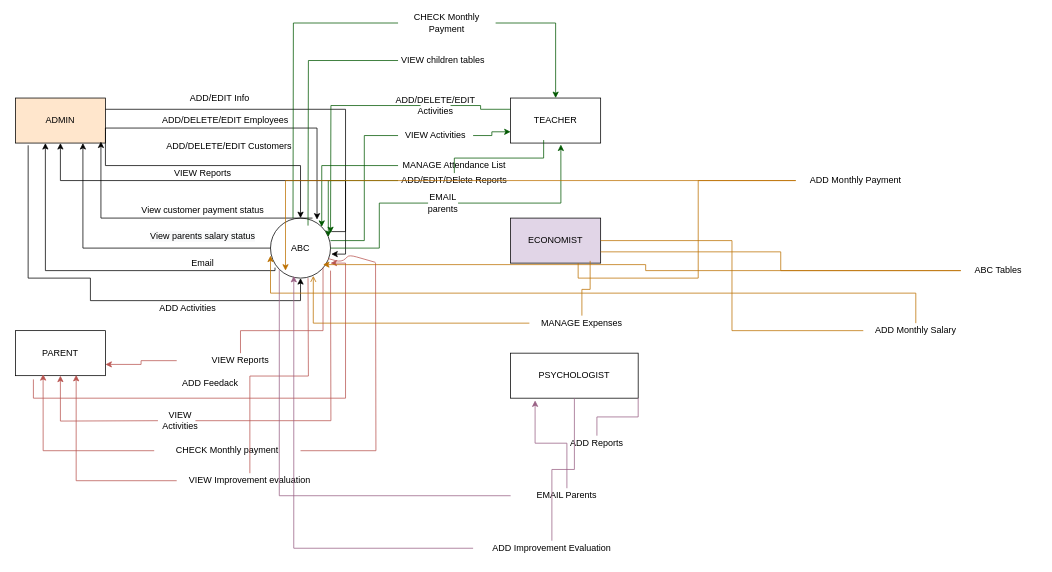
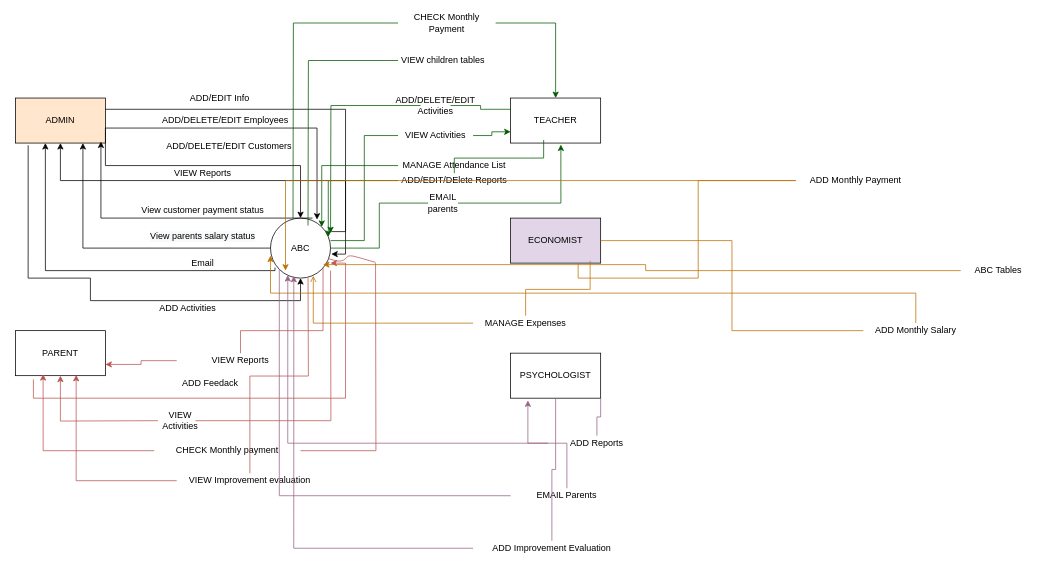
- <mxCell id="68" style="edgeStyle=orthogonalEdgeStyle;rounded=0;orthogonalLoop=1;jettySize=auto;html=1;entryX=1;entryY=0.75;entryDx=0;entryDy=0;endArrow=none;endFill=0;fillColor=#f0a30a;strokeColor=#BD7000;" edge="1" parent="1" source="69" target="6"><mxGeometry relative="1" as="geometry" /></mxCell>
- <mxCell id="66" value="MANAGE Expenses" style="text;html=1;strokeColor=none;fillColor=none;align=center;verticalAlign=middle;whiteSpace=wrap;rounded=0;" vertex="1" parent="1"><mxGeometry x="705" y="420" width="140" height="20" as="geometry" /></mxCell>
+ <mxCell id="66" value="MANAGE Expenses" style="text;html=1;strokeColor=none;fillColor=none;align=center;verticalAlign=middle;whiteSpace=wrap;rounded=0;" vertex="1" parent="1"><mxGeometry x="630" y="420" width="140" height="20" as="geometry" /></mxCell>
- <mxCell id="7" value="PSYCHOLOGIST" style="rounded=0;whiteSpace=wrap;html=1;" vertex="1" parent="1"><mxGeometry x="680" y="470" width="170" height="60" as="geometry" /></mxCell>
+ <mxCell id="7" value="PSYCHOLOGIST" style="rounded=0;whiteSpace=wrap;html=1;" vertex="1" parent="1"><mxGeometry x="680" y="470" width="120" height="60" as="geometry" /></mxCell>
+ <mxCell id="70" style="edgeStyle=orthogonalEdgeStyle;rounded=0;orthogonalLoop=1;jettySize=auto;html=1;entryX=0.288;entryY=0.95;entryDx=0;entryDy=0;entryPerimeter=0;endArrow=classic;endFill=1;gradientColor=#d5739d;fillColor=#e6d0de;strokeColor=#996185;" edge="1" parent="1" source="72" target="2"><mxGeometry relative="1" as="geometry" /></mxCell>
